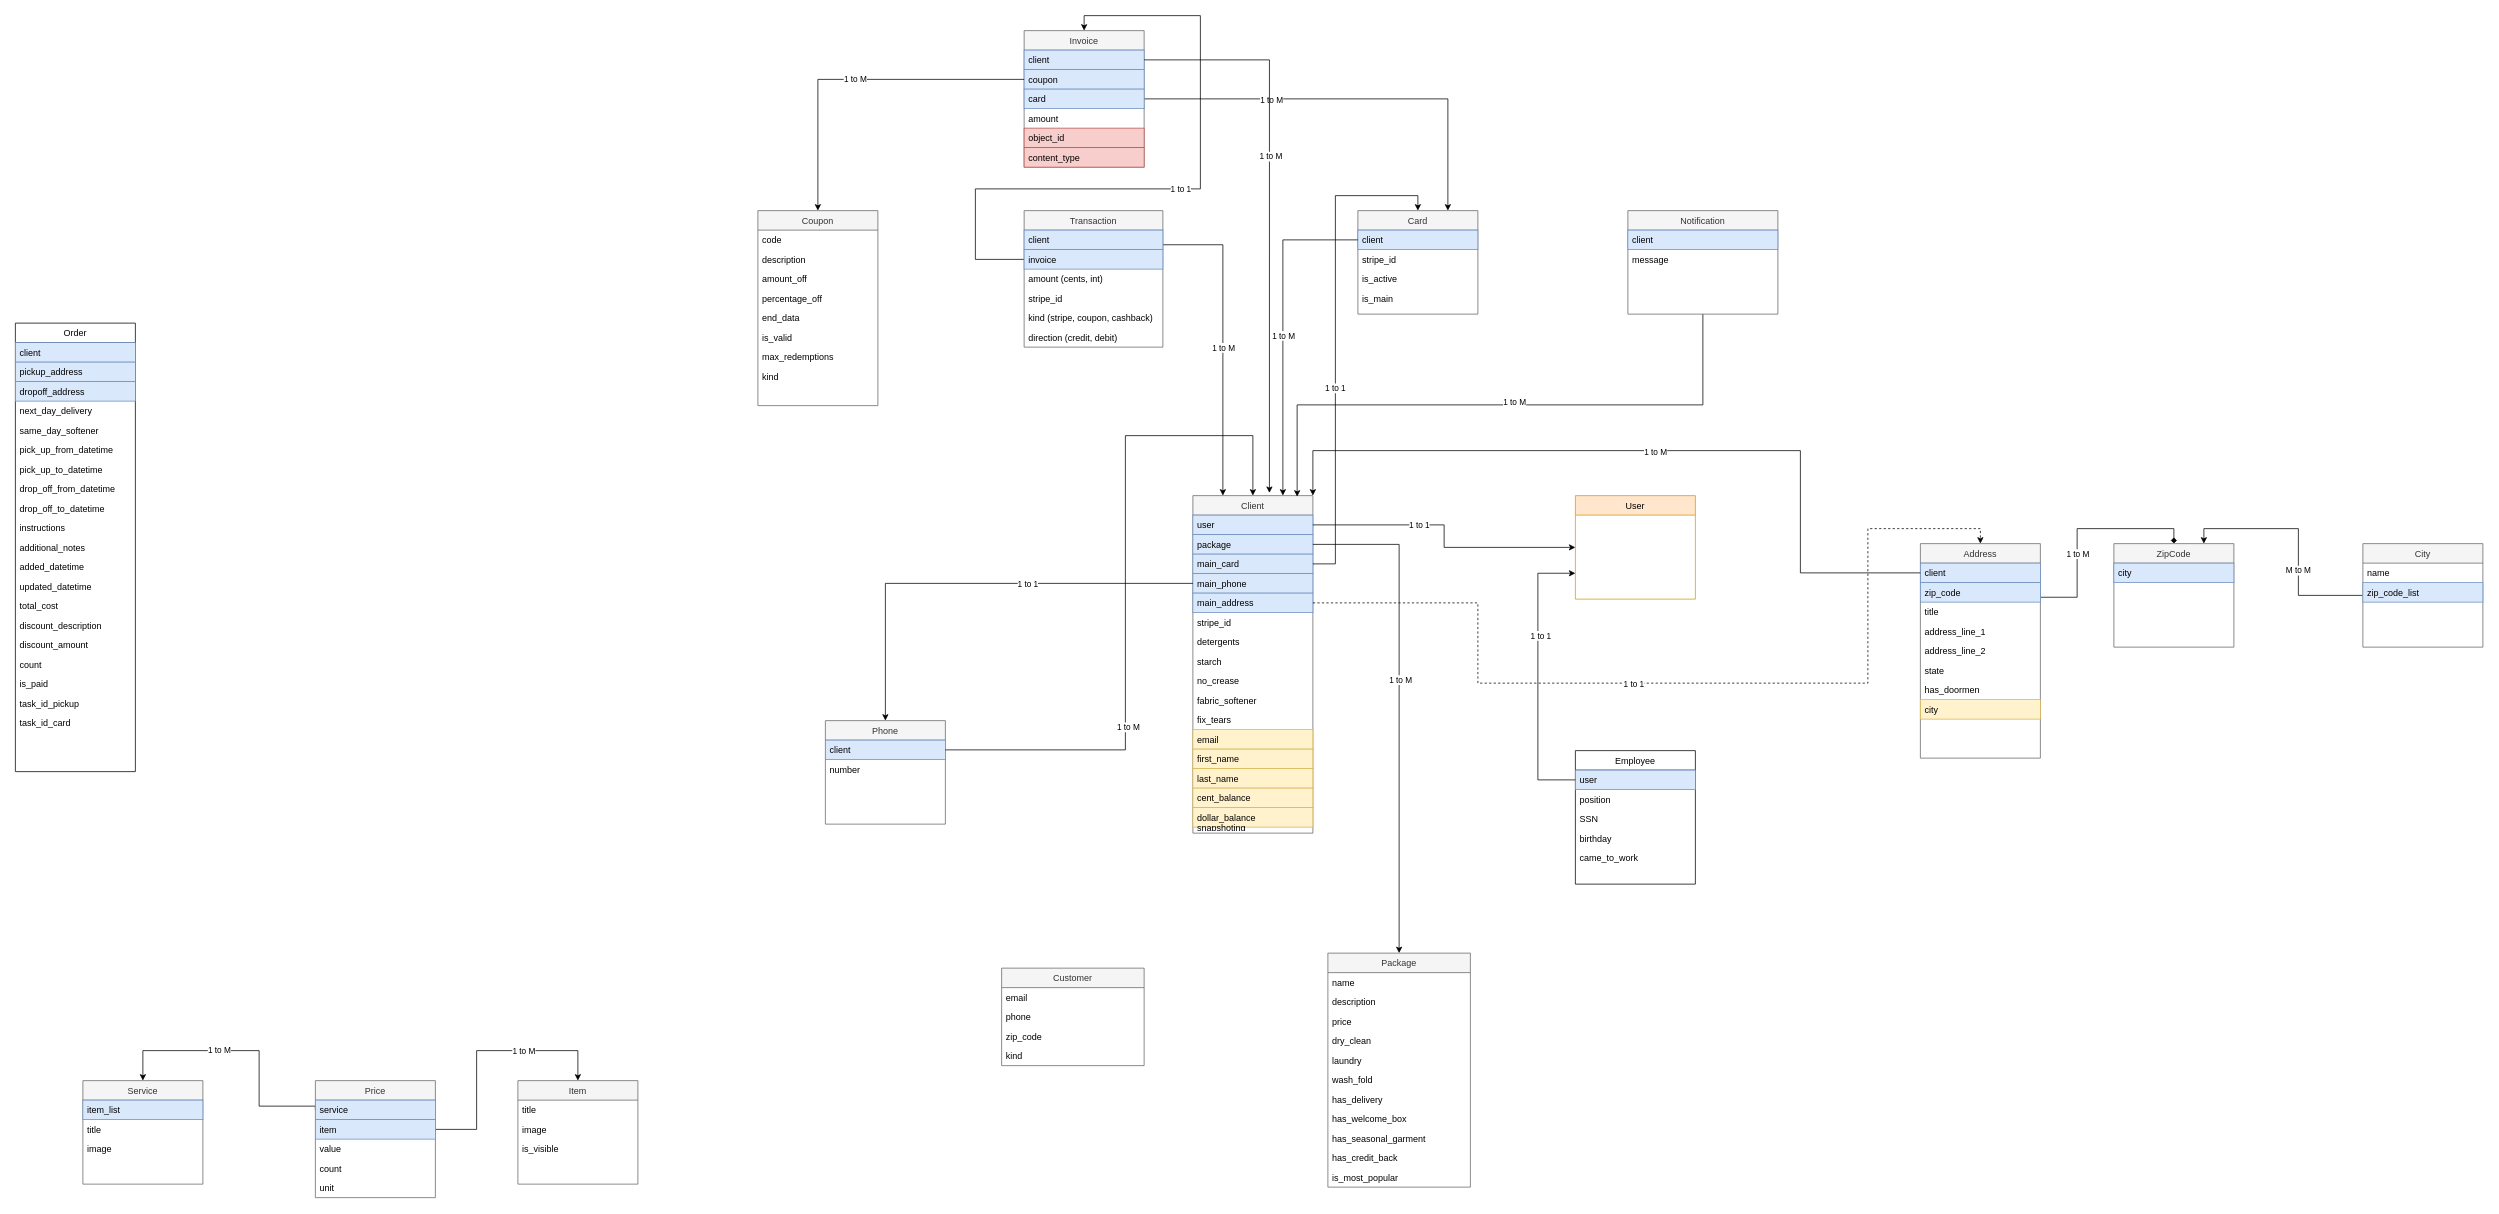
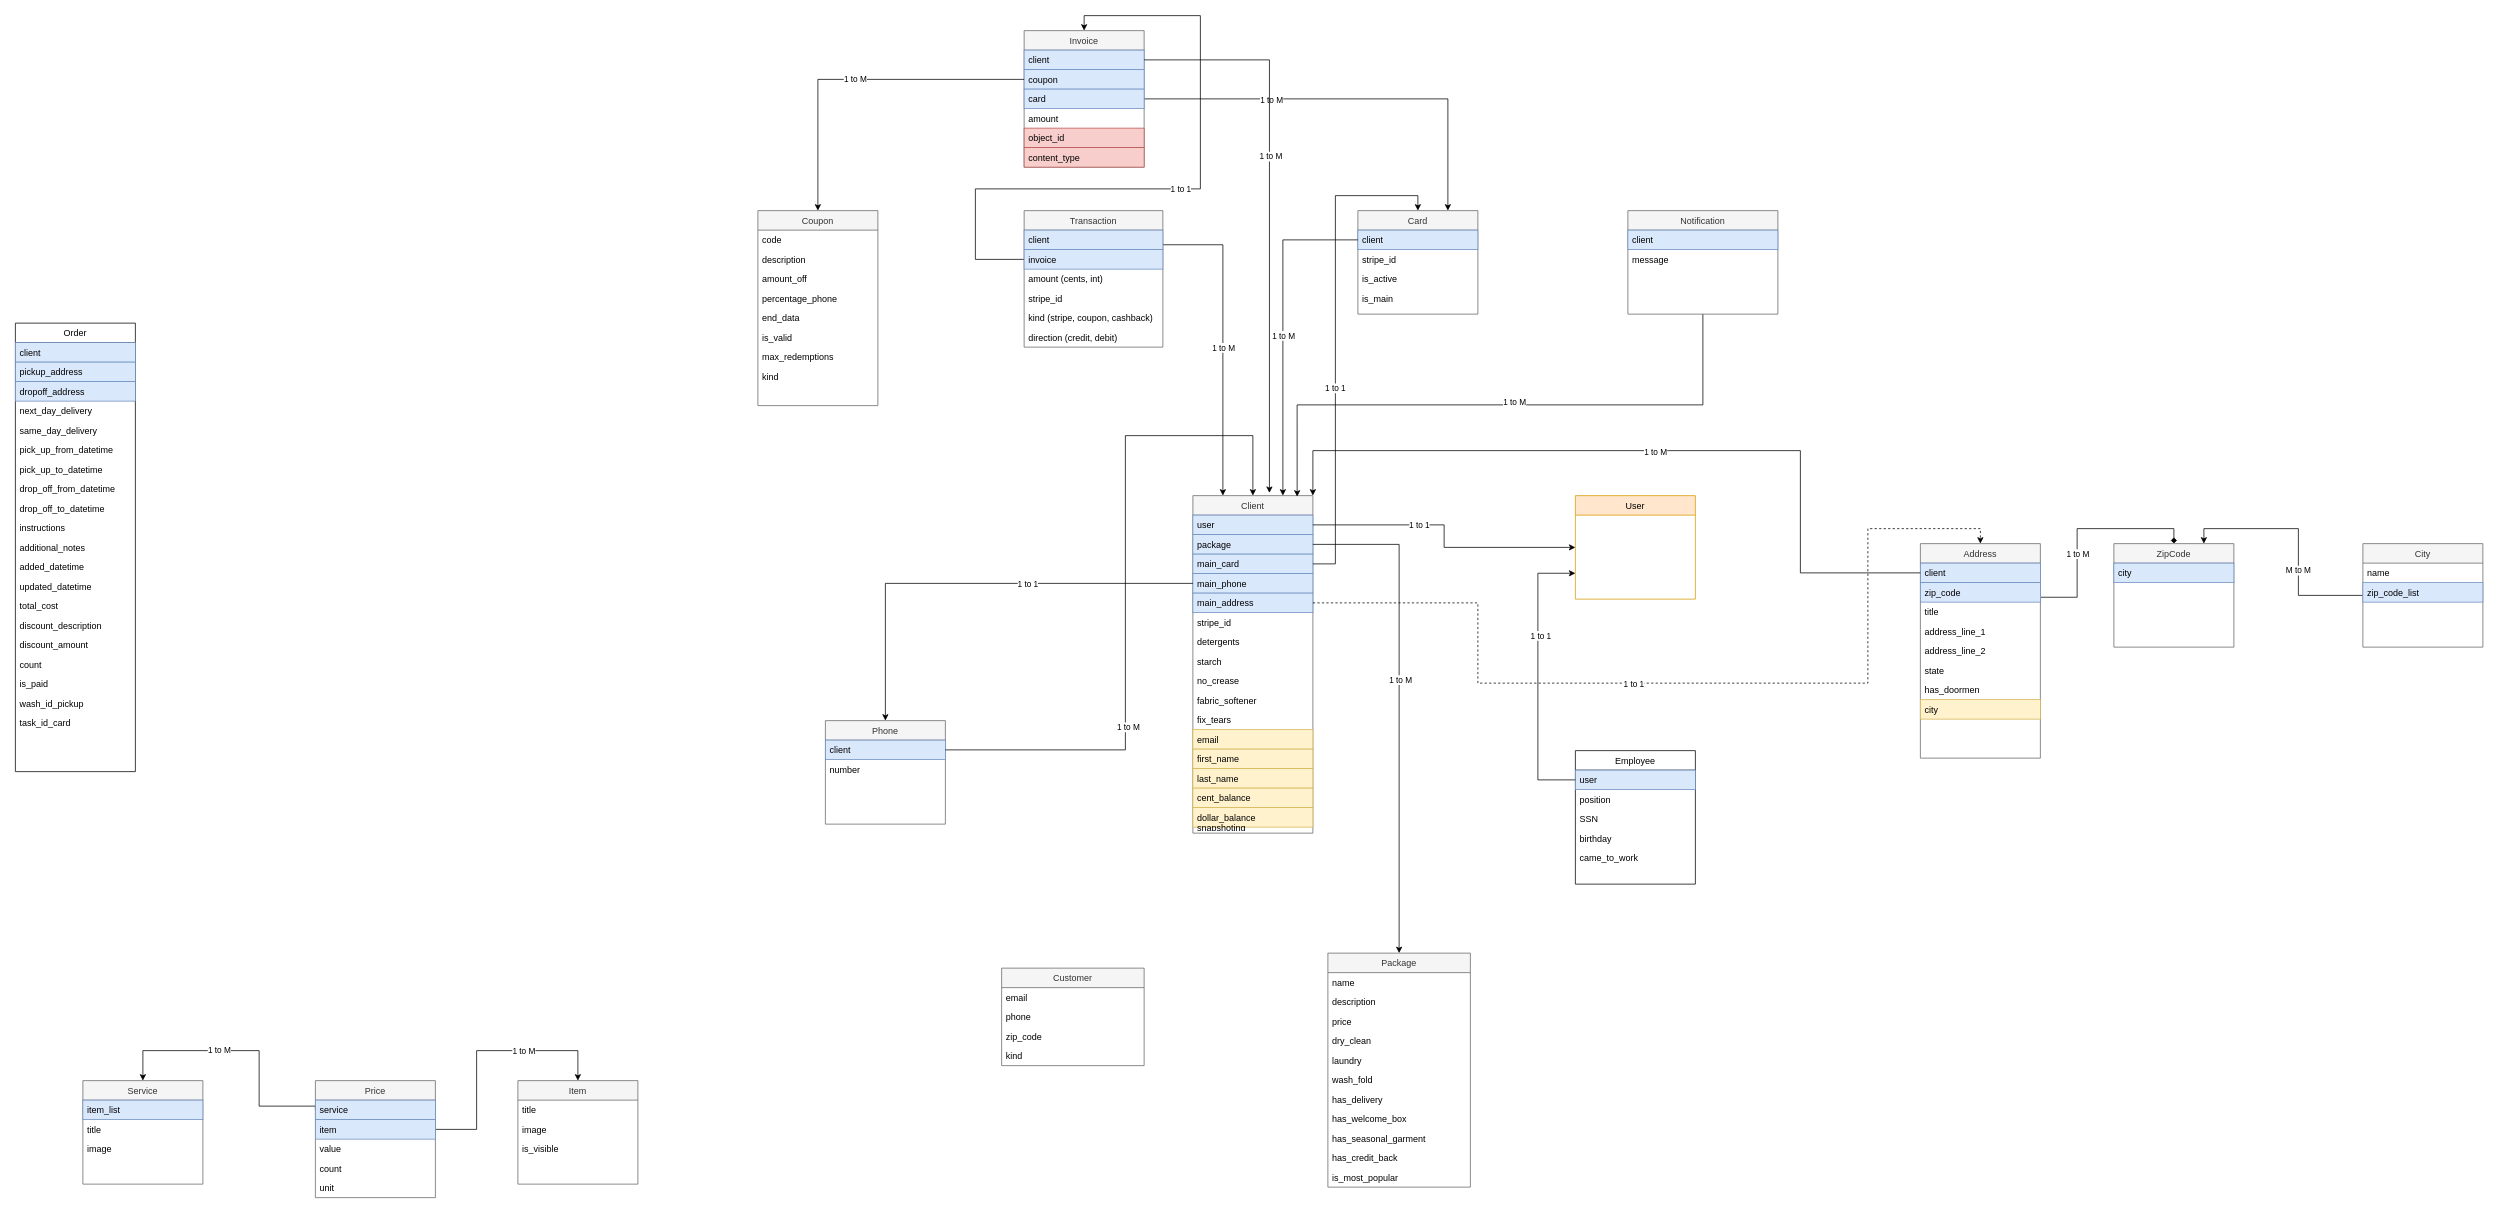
- <mxCell id="153" value="percentage_off" style="text;align=left;verticalAlign=top;spacingLeft=4;spacingRight=4;overflow=hidden;rotatable=0;points=[[0,0.5],[1,0.5]];portConstraint=eastwest;" parent="149" vertex="1"><mxGeometry y="104" width="160" height="26" as="geometry" /></mxCell>
+ <mxCell id="153" value="percentage_phone" style="text;align=left;verticalAlign=top;spacingLeft=4;spacingRight=4;overflow=hidden;rotatable=0;points=[[0,0.5],[1,0.5]];portConstraint=eastwest;" parent="149" vertex="1"><mxGeometry y="104" width="160" height="26" as="geometry" /></mxCell>
- <mxCell id="110" value="same_day_softener" style="text;align=left;verticalAlign=top;spacingLeft=4;spacingRight=4;overflow=hidden;rotatable=0;points=[[0,0.5],[1,0.5]];portConstraint=eastwest;rounded=0;shadow=0;html=0;" parent="105" vertex="1"><mxGeometry y="130" width="160" height="26" as="geometry" /></mxCell>
+ <mxCell id="110" value="same_day_delivery" style="text;align=left;verticalAlign=top;spacingLeft=4;spacingRight=4;overflow=hidden;rotatable=0;points=[[0,0.5],[1,0.5]];portConstraint=eastwest;rounded=0;shadow=0;html=0;" parent="105" vertex="1"><mxGeometry y="130" width="160" height="26" as="geometry" /></mxCell>
- <mxCell id="124" value="task_id_pickup" style="text;align=left;verticalAlign=top;spacingLeft=4;spacingRight=4;overflow=hidden;rotatable=0;points=[[0,0.5],[1,0.5]];portConstraint=eastwest;rounded=0;shadow=0;html=0;" parent="105" vertex="1"><mxGeometry y="494" width="160" height="26" as="geometry" /></mxCell>
+ <mxCell id="124" value="wash_id_pickup" style="text;align=left;verticalAlign=top;spacingLeft=4;spacingRight=4;overflow=hidden;rotatable=0;points=[[0,0.5],[1,0.5]];portConstraint=eastwest;rounded=0;shadow=0;html=0;" parent="105" vertex="1"><mxGeometry y="494" width="160" height="26" as="geometry" /></mxCell>
